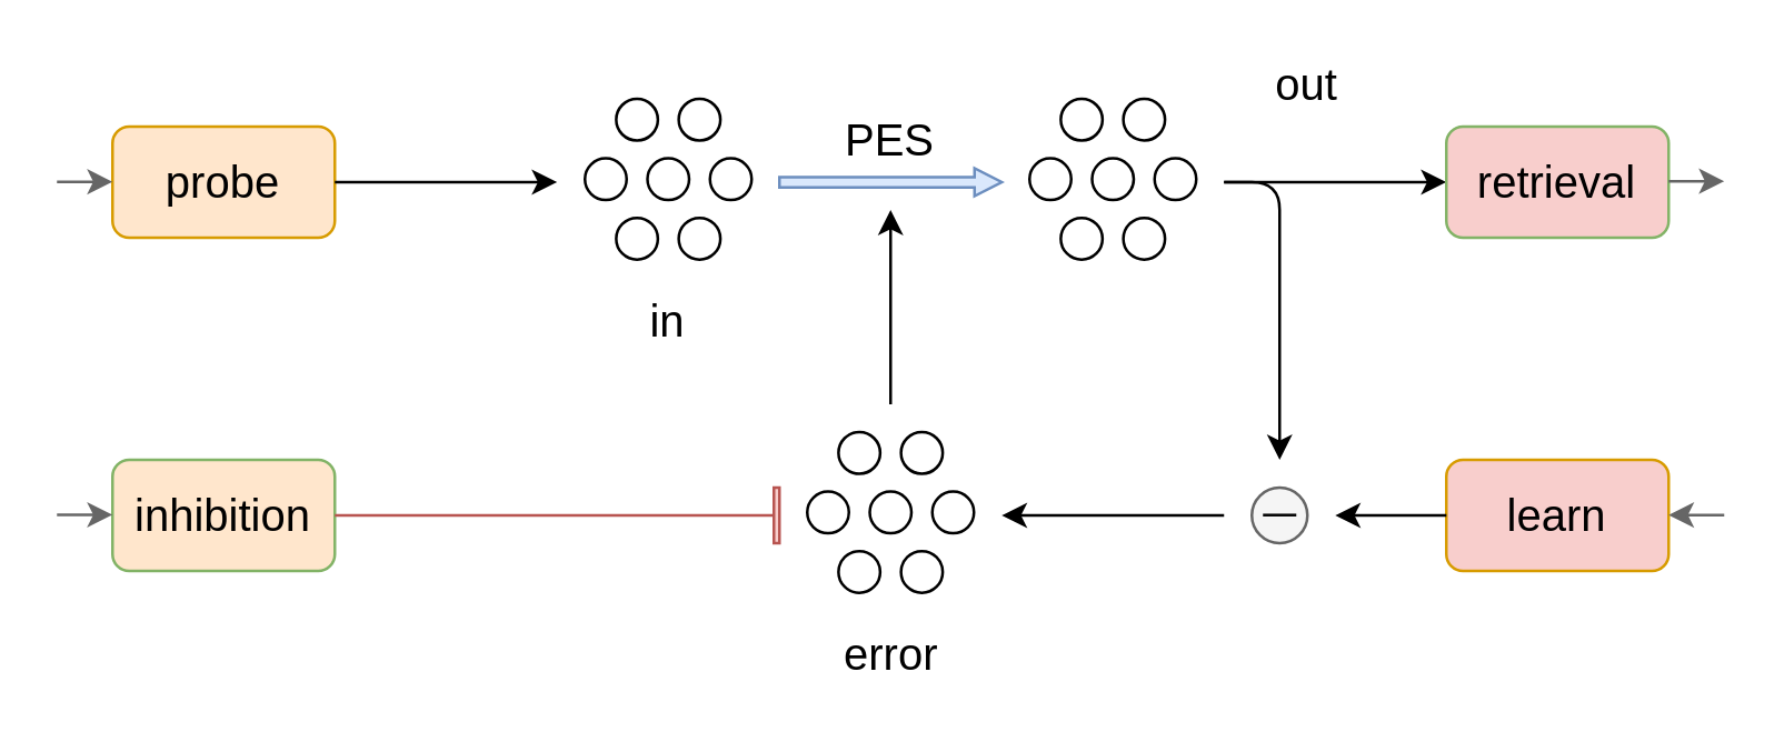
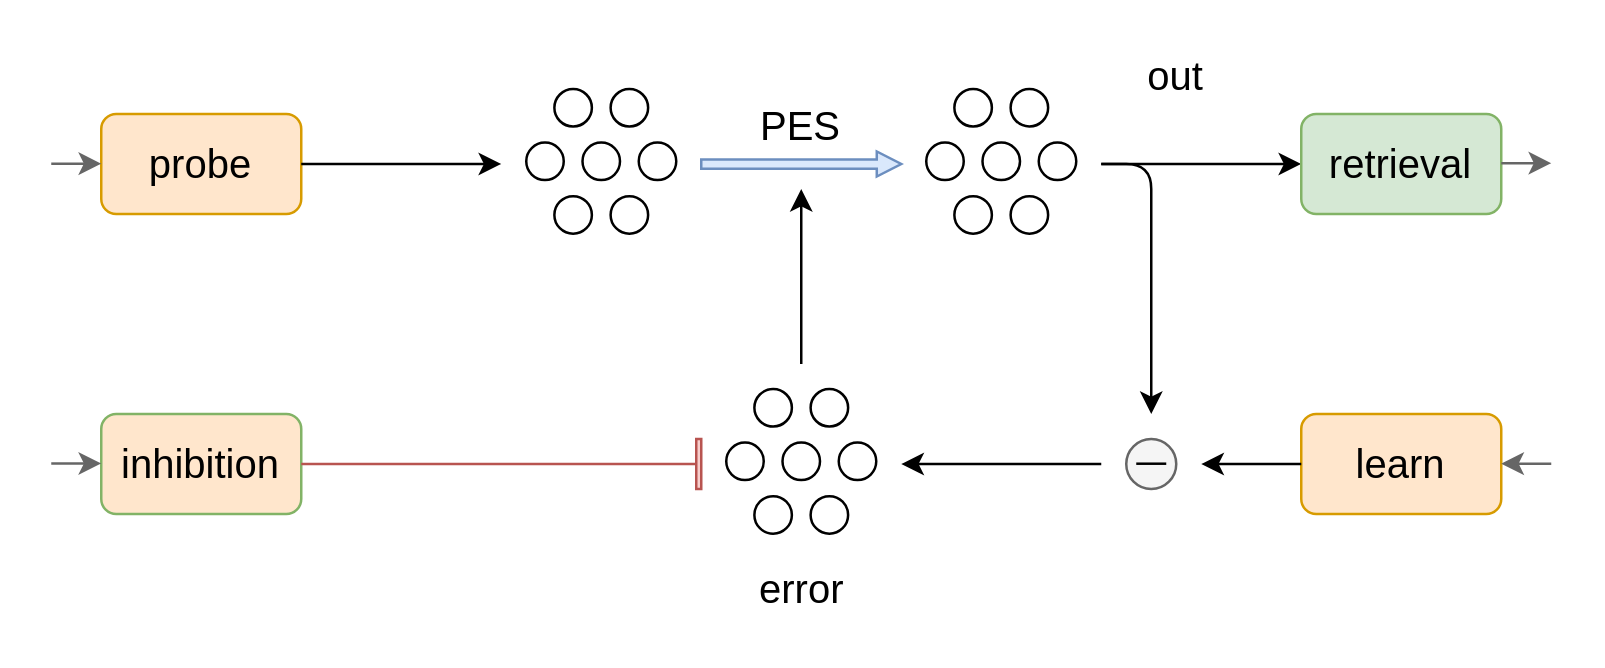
- <mxCell id="44" value="retrieval" style="rounded=1;whiteSpace=wrap;html=1;fillColor=#f8cecc;fontSize=16;fontStyle=0;verticalAlign=middle;strokeColor=#82b366;" vertex="1" parent="1"><mxGeometry x="520" y="45" width="80" height="40" as="geometry" /></mxCell>
+ <mxCell id="44" value="retrieval" style="rounded=1;whiteSpace=wrap;html=1;fillColor=#d5e8d4;fontSize=16;fontStyle=0;verticalAlign=middle;strokeColor=#82b366;" vertex="1" parent="1"><mxGeometry x="520" y="45" width="80" height="40" as="geometry" /></mxCell>
- <mxCell id="21" value="in" style="text;html=1;strokeColor=none;fillColor=none;align=center;verticalAlign=middle;whiteSpace=wrap;rounded=0;fontSize=16;fontStyle=0" parent="1" vertex="1"><mxGeometry x="210" y="105" width="60" height="20" as="geometry" /></mxCell>
- <mxCell id="31" value="learn" style="rounded=1;whiteSpace=wrap;html=1;fillColor=#f8cecc;fontSize=16;fontStyle=0;verticalAlign=middle;strokeColor=#d79b00;" parent="1" vertex="1"><mxGeometry x="520" y="165" width="80" height="40" as="geometry" /></mxCell>
+ <mxCell id="31" value="learn" style="rounded=1;whiteSpace=wrap;html=1;fillColor=#ffe6cc;fontSize=16;fontStyle=0;verticalAlign=middle;strokeColor=#d79b00;" parent="1" vertex="1"><mxGeometry x="520" y="165" width="80" height="40" as="geometry" /></mxCell>
